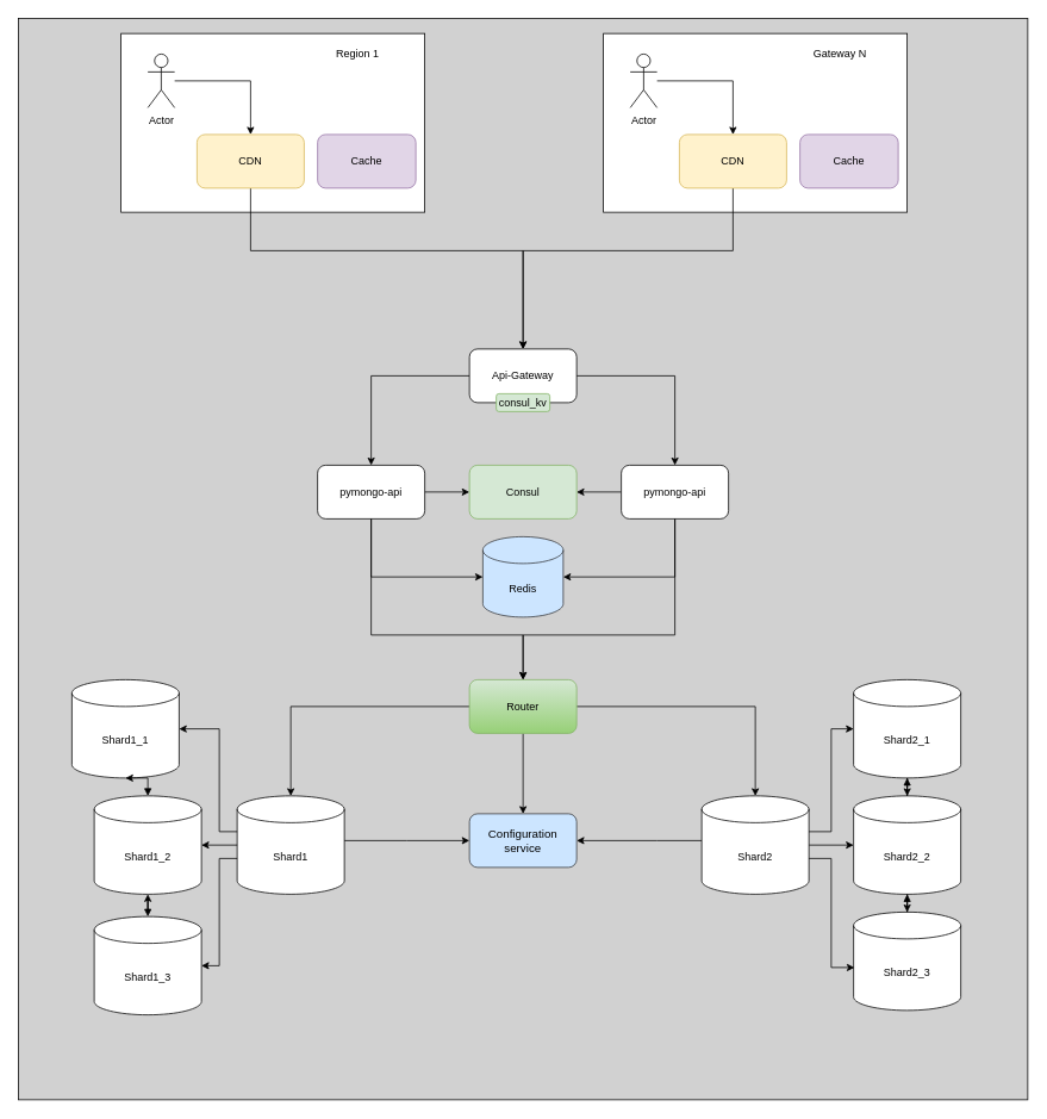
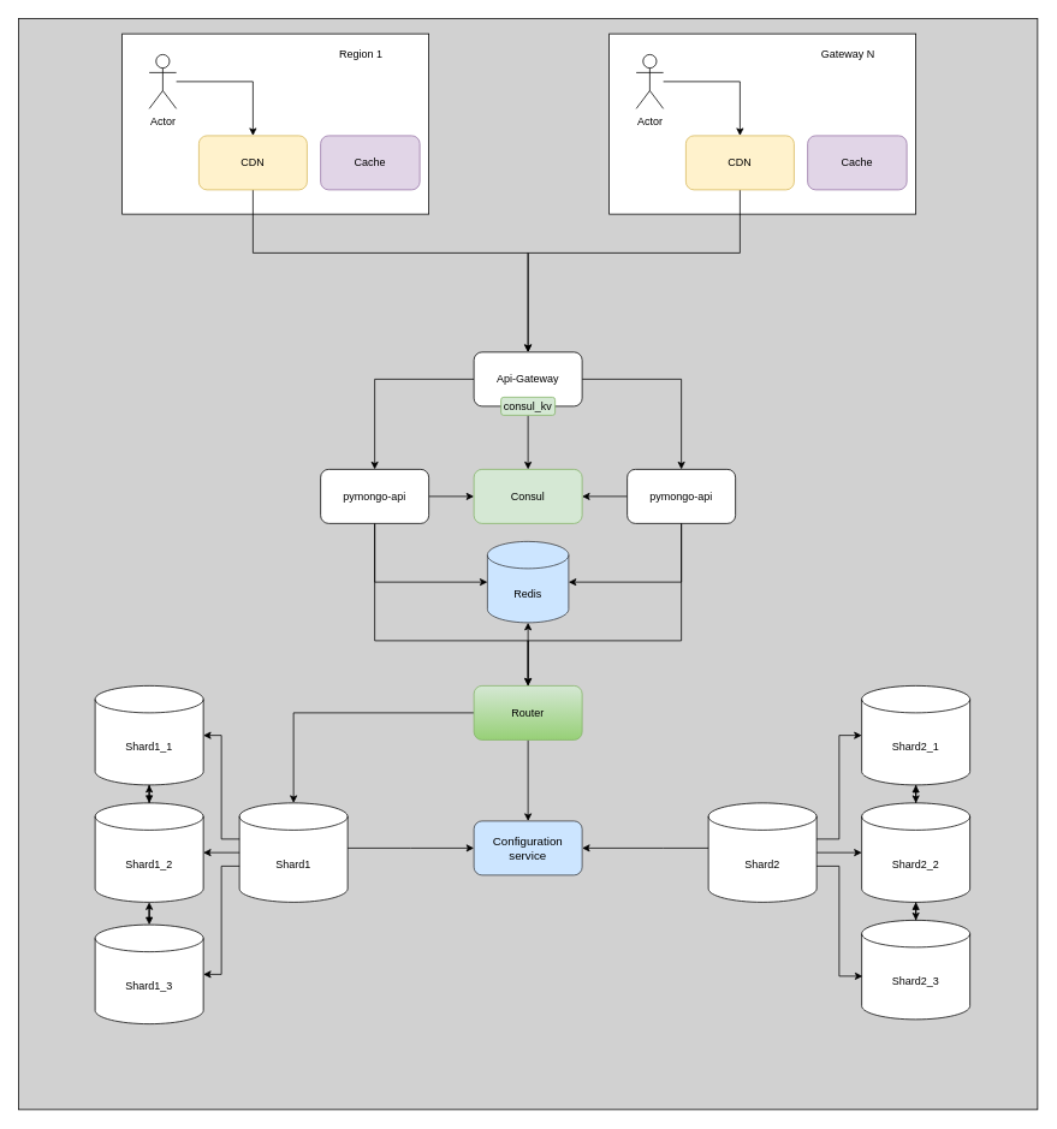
+ <mxCell id="41" style="edgeStyle=orthogonalEdgeStyle;rounded=0;orthogonalLoop=1;jettySize=auto;html=1;" parent="1" source="42" target="40" edge="1"><mxGeometry relative="1" as="geometry" /></mxCell>
- <mxCell id="16" value="Shard1_1" style="shape=cylinder3;whiteSpace=wrap;html=1;boundedLbl=1;backgroundOutline=1;size=15;" parent="1" vertex="1"><mxGeometry x="80" y="760" width="120" height="110" as="geometry" /></mxCell>
+ <mxCell id="16" value="Shard1_1" style="shape=cylinder3;whiteSpace=wrap;html=1;boundedLbl=1;backgroundOutline=1;size=15;" parent="1" vertex="1"><mxGeometry x="105" y="760" width="120" height="110" as="geometry" /></mxCell>
- <mxCell id="8" style="edgeStyle=orthogonalEdgeStyle;rounded=0;orthogonalLoop=1;jettySize=auto;html=1;" parent="1" source="9" target="14" edge="1"><mxGeometry relative="1" as="geometry" /></mxCell>
+ <mxCell id="8" style="edgeStyle=orthogonalEdgeStyle;rounded=0;orthogonalLoop=1;jettySize=auto;html=1;" parent="1" source="9" target="31" edge="1"><mxGeometry relative="1" as="geometry" /></mxCell>
